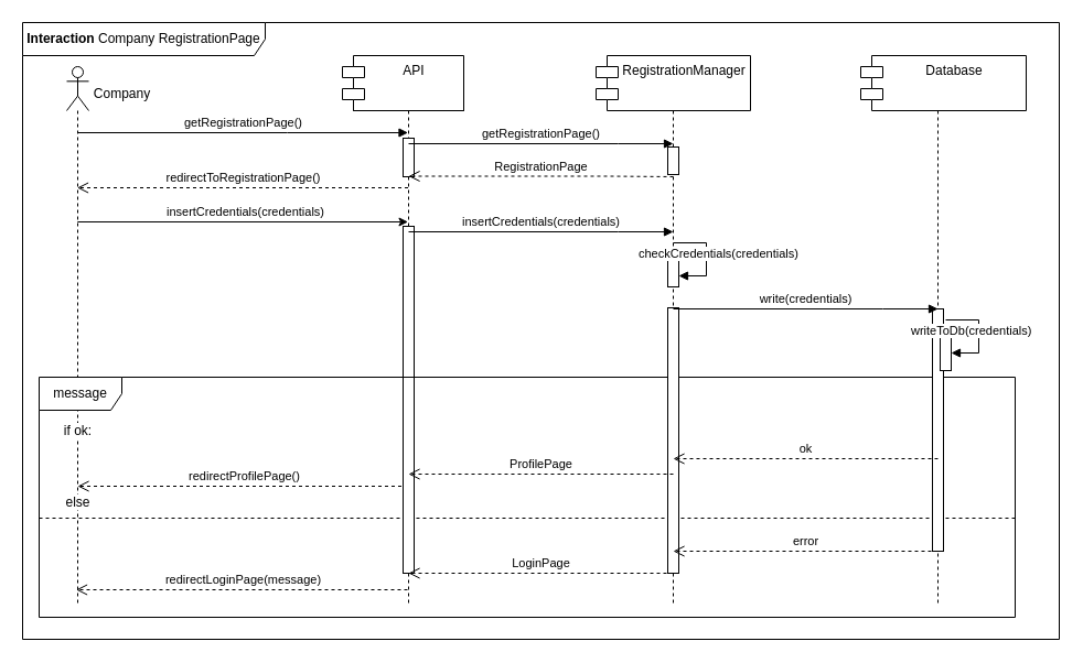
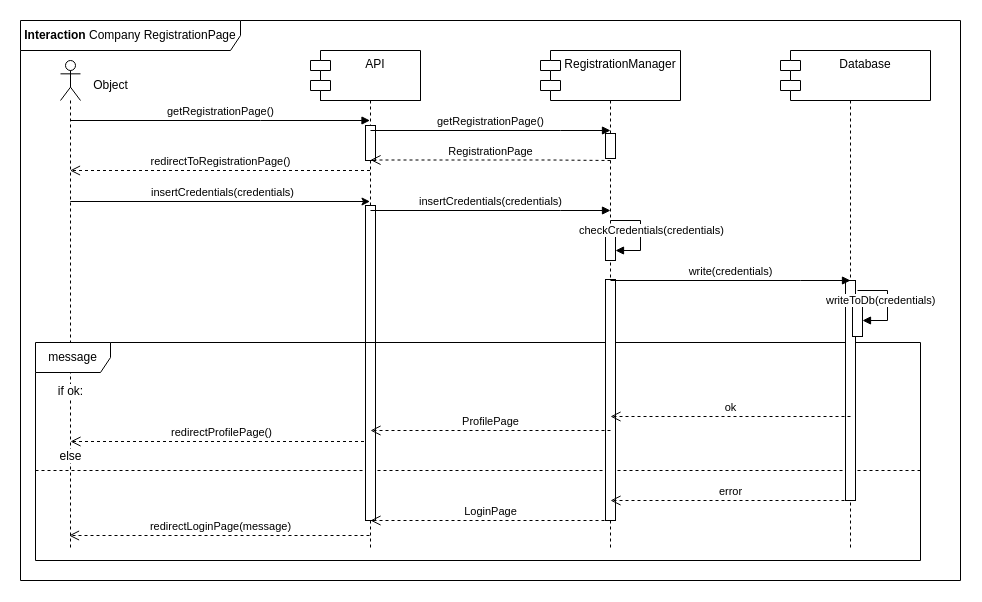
- <mxCell id="11" value="Company" style="text;html=1;align=center;verticalAlign=middle;resizable=0;points=[];autosize=1;strokeColor=none;fillColor=none;" parent="1" vertex="1"><mxGeometry x="75" y="70" width="70" height="30" as="geometry" /></mxCell>
+ <mxCell id="11" value="Object" style="text;html=1;align=center;verticalAlign=middle;resizable=0;points=[];autosize=1;strokeColor=none;fillColor=none;" parent="1" vertex="1"><mxGeometry x="75" y="70" width="70" height="30" as="geometry" /></mxCell>
